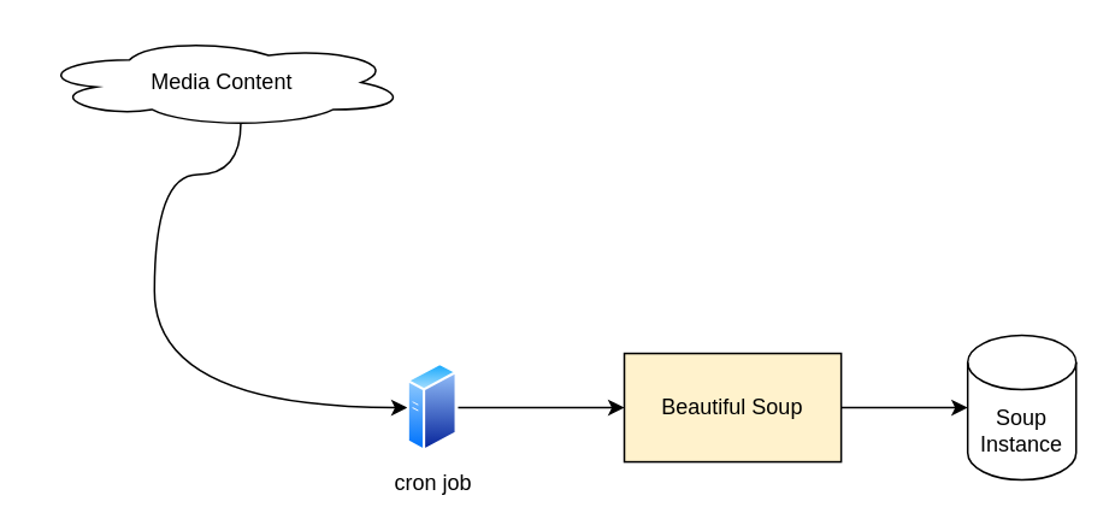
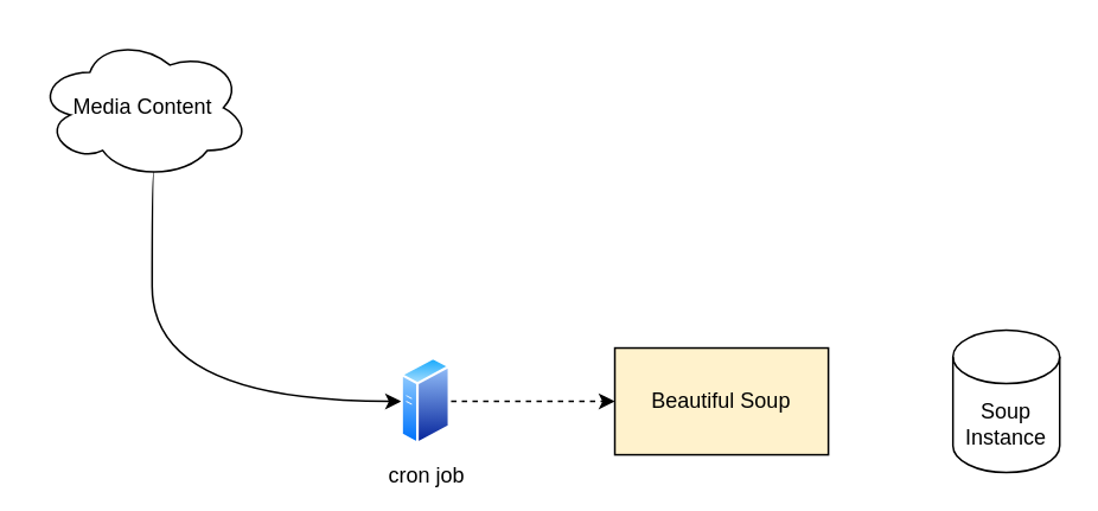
- <mxCell id="3" value="Media Content" style="ellipse;shape=cloud;whiteSpace=wrap;html=1;" vertex="1" parent="1"><mxGeometry x="20" y="20" width="205" height="50" as="geometry" /></mxCell>
+ <mxCell id="3" value="Media Content" style="ellipse;shape=cloud;whiteSpace=wrap;html=1;" vertex="1" parent="1"><mxGeometry x="20" y="20" width="120" height="80" as="geometry" /></mxCell>
- <mxCell id="4" style="edgeStyle=none;rounded=0;orthogonalLoop=1;jettySize=auto;html=1;exitX=1;exitY=0.5;exitDx=0;exitDy=0;entryX=0;entryY=0.5;entryDx=0;entryDy=0;" edge="1" parent="1" source="5" target="8"><mxGeometry relative="1" as="geometry" /></mxCell>
+ <mxCell id="4" style="edgeStyle=none;rounded=0;orthogonalLoop=1;jettySize=auto;html=1;exitX=1;exitY=0.5;exitDx=0;exitDy=0;entryX=0;entryY=0.5;entryDx=0;entryDy=0;dashed=1;" edge="1" parent="1" source="5" target="8"><mxGeometry relative="1" as="geometry" /></mxCell>
- <mxCell id="7" style="edgeStyle=none;rounded=0;orthogonalLoop=1;jettySize=auto;html=1;exitX=1;exitY=0.5;exitDx=0;exitDy=0;" edge="1" parent="1" source="8" target="6"><mxGeometry relative="1" as="geometry" /></mxCell>
